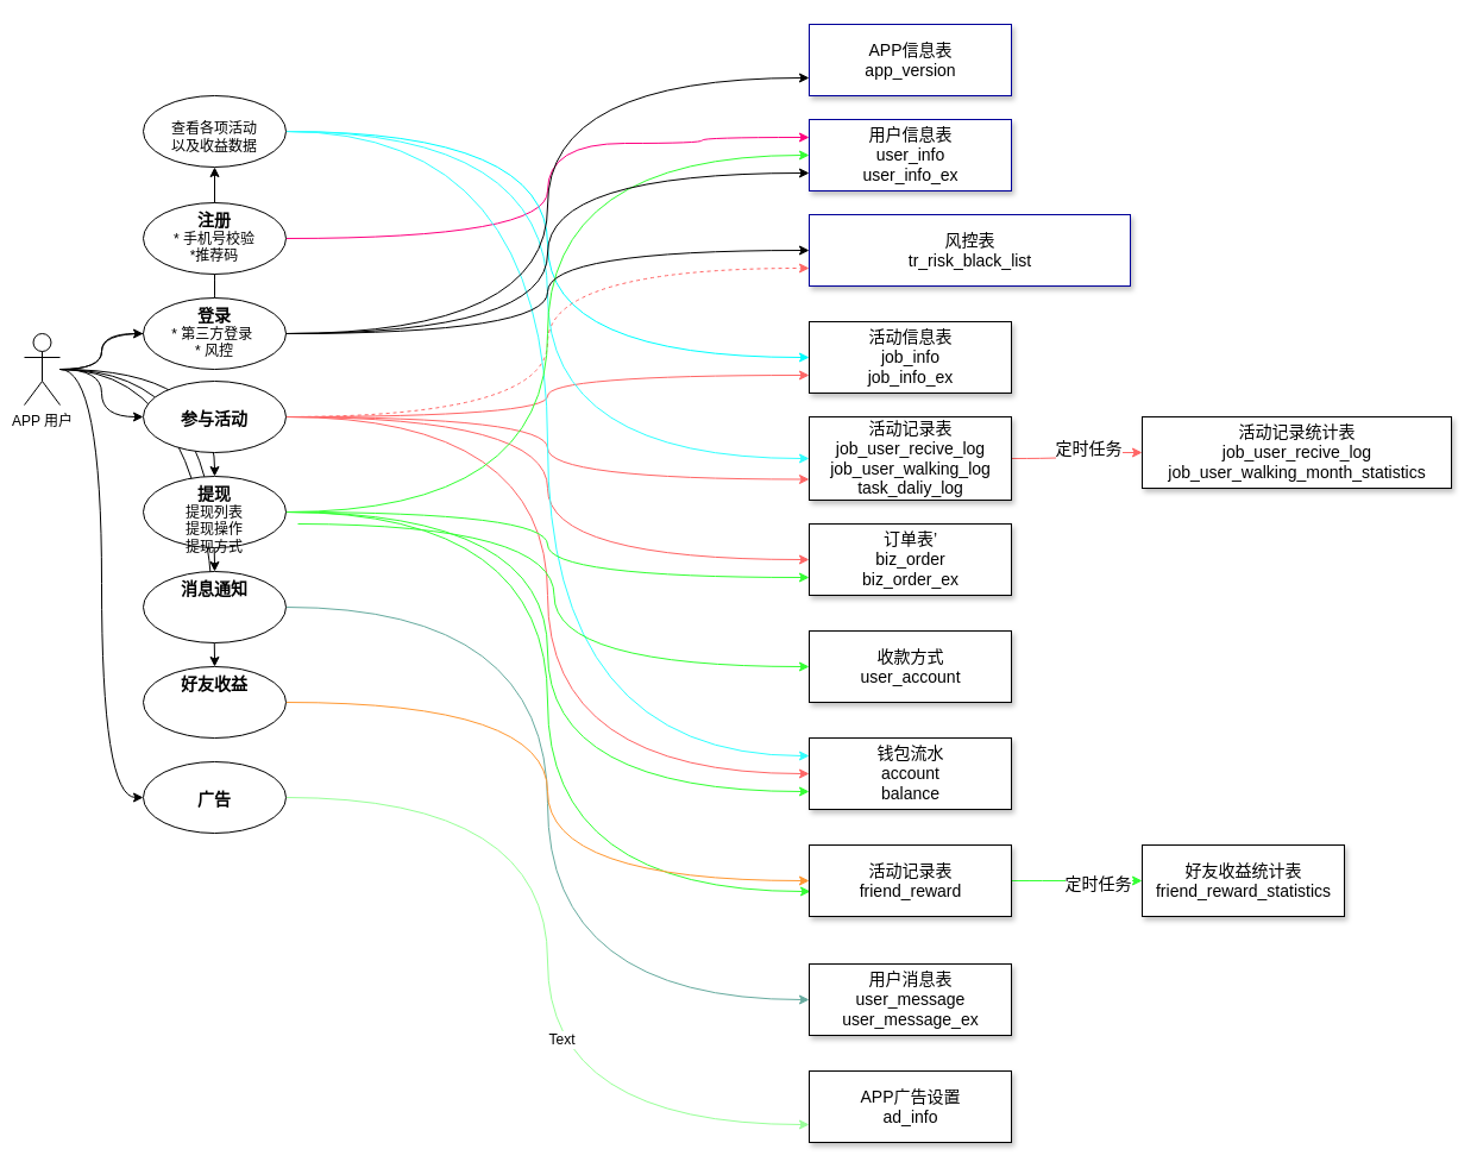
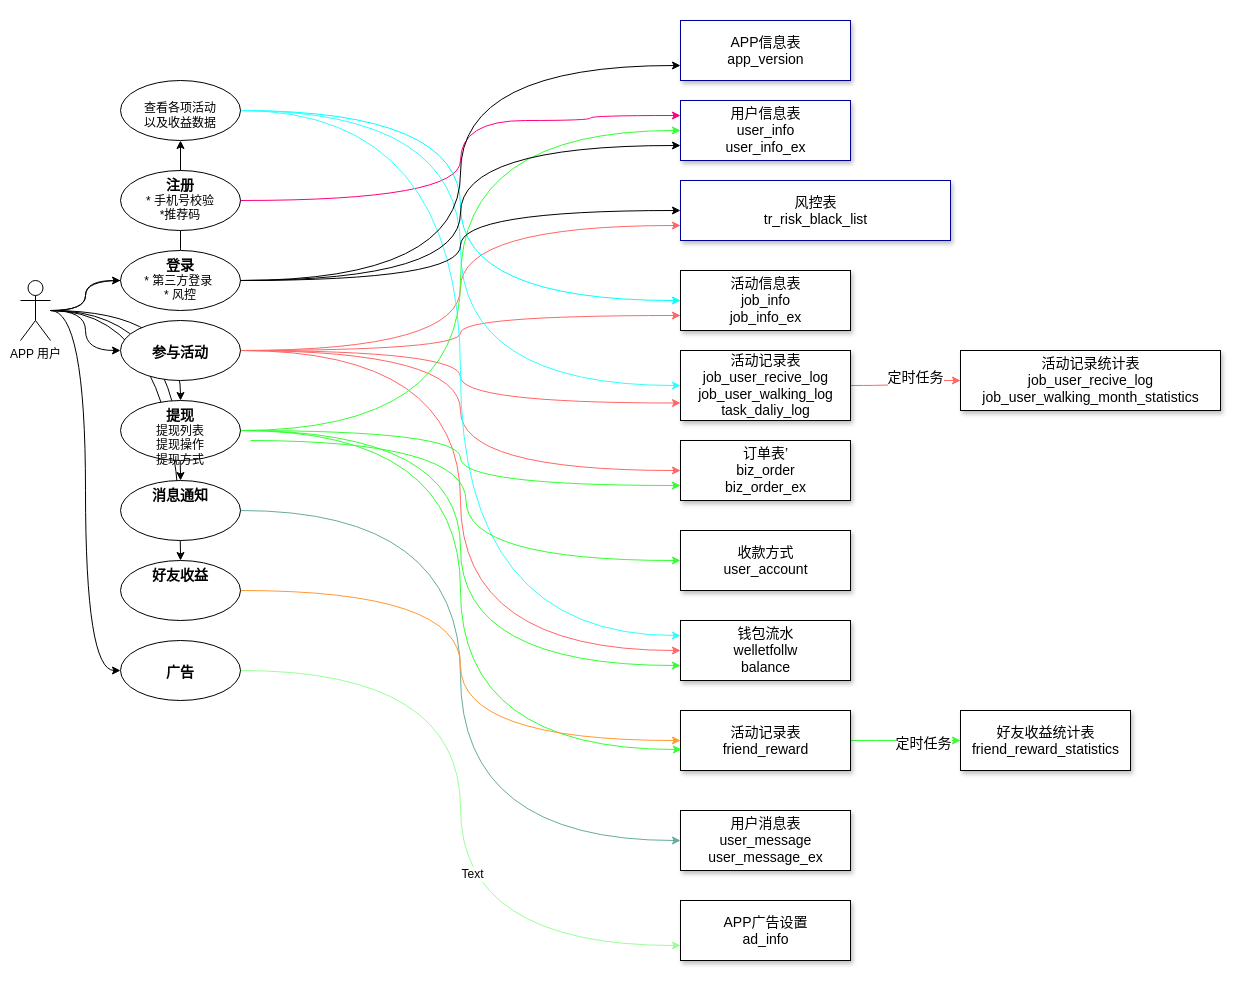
- <mxCell id="16" style="edgeStyle=orthogonalEdgeStyle;curved=1;rounded=0;orthogonalLoop=1;jettySize=auto;html=1;entryX=0;entryY=0.75;entryDx=0;entryDy=0;fontSize=14;strokeColor=#FF6666;dashed=1;" edge="1" parent="1" source="17" target="34"><mxGeometry relative="1" as="geometry" /></mxCell>
+ <mxCell id="16" style="edgeStyle=orthogonalEdgeStyle;curved=1;rounded=0;orthogonalLoop=1;jettySize=auto;html=1;entryX=0;entryY=0.75;entryDx=0;entryDy=0;fontSize=14;strokeColor=#FF6666;" edge="1" parent="1" source="17" target="34"><mxGeometry relative="1" as="geometry" /></mxCell>
- <mxCell id="42" value="钱包流水&lt;br&gt;account&lt;br&gt;balance" style="html=1;fontSize=14;shadow=1;strokeColor=#000000;" vertex="1" parent="1"><mxGeometry x="680" y="620" width="170" height="60" as="geometry" /></mxCell>
+ <mxCell id="42" value="钱包流水&lt;br&gt;welletfollw&lt;br&gt;balance" style="html=1;fontSize=14;shadow=1;strokeColor=#000000;" vertex="1" parent="1"><mxGeometry x="680" y="620" width="170" height="60" as="geometry" /></mxCell>
